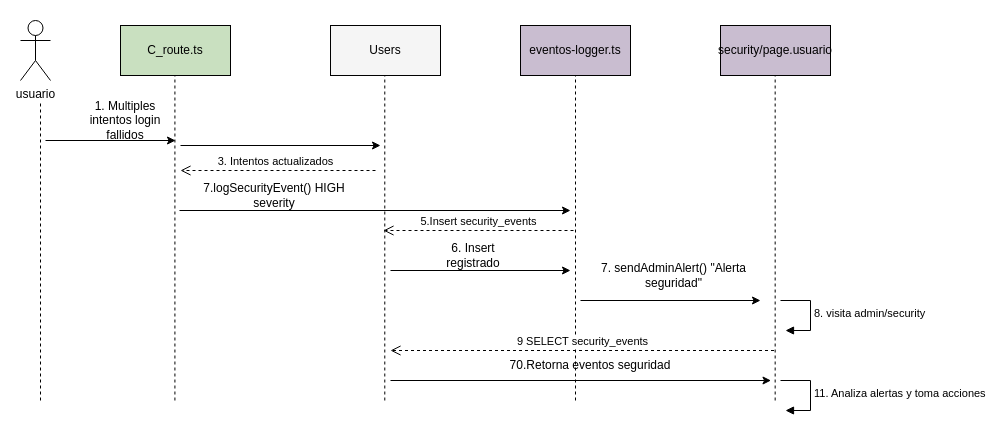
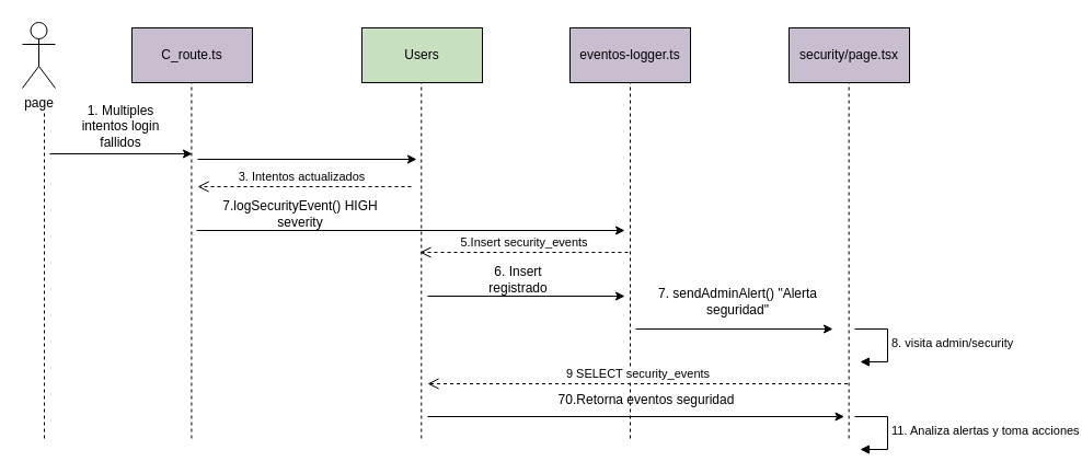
- <mxCell id="15" value="C_route.ts" style="html=1;whiteSpace=wrap;fillColor=#c9e0c0;" vertex="1" parent="1"><mxGeometry x="120" y="25" width="110" height="50" as="geometry" /></mxCell>
+ <mxCell id="15" value="C_route.ts" style="html=1;whiteSpace=wrap;fillColor=#C9BDD0;" vertex="1" parent="1"><mxGeometry x="120" y="25" width="110" height="50" as="geometry" /></mxCell>
- <mxCell id="11" value="Users" style="html=1;whiteSpace=wrap;fillColor=#f5f5f5;" parent="1" vertex="1"><mxGeometry x="330" y="25" width="110" height="50" as="geometry" /></mxCell>
+ <mxCell id="11" value="Users" style="html=1;whiteSpace=wrap;fillColor=#C9E0C0;" parent="1" vertex="1"><mxGeometry x="330" y="25" width="110" height="50" as="geometry" /></mxCell>
- <mxCell id="3" value="security/page.usuario" style="html=1;whiteSpace=wrap;fillColor=#C9BDD0;" parent="1" vertex="1"><mxGeometry x="720" y="25" width="110" height="50" as="geometry" /></mxCell>
+ <mxCell id="3" value="security/page.tsx" style="html=1;whiteSpace=wrap;fillColor=#C9BDD0;" parent="1" vertex="1"><mxGeometry x="720" y="25" width="110" height="50" as="geometry" /></mxCell>
- <mxCell id="2" value="usuario" style="shape=umlActor;verticalLabelPosition=bottom;verticalAlign=top;html=1;labelPosition=center;align=center;" parent="1" vertex="1"><mxGeometry x="20" y="20" width="30" height="60" as="geometry" /></mxCell>
+ <mxCell id="2" value="page" style="shape=umlActor;verticalLabelPosition=bottom;verticalAlign=top;html=1;labelPosition=center;align=center;" parent="1" vertex="1"><mxGeometry x="20" y="20" width="30" height="60" as="geometry" /></mxCell>
- <mxCell id="8" value="1. Multiples intentos login fallidos" style="text;html=1;align=center;verticalAlign=middle;whiteSpace=wrap;rounded=0;" parent="1" vertex="1"><mxGeometry x="75" y="105" width="100" height="30" as="geometry" /></mxCell>
+ <mxCell id="8" value="1. Multiples intentos login fallidos" style="text;html=1;align=center;verticalAlign=middle;whiteSpace=wrap;rounded=0;" parent="1" vertex="1"><mxGeometry x="60" y="100" width="100" height="30" as="geometry" /></mxCell>
